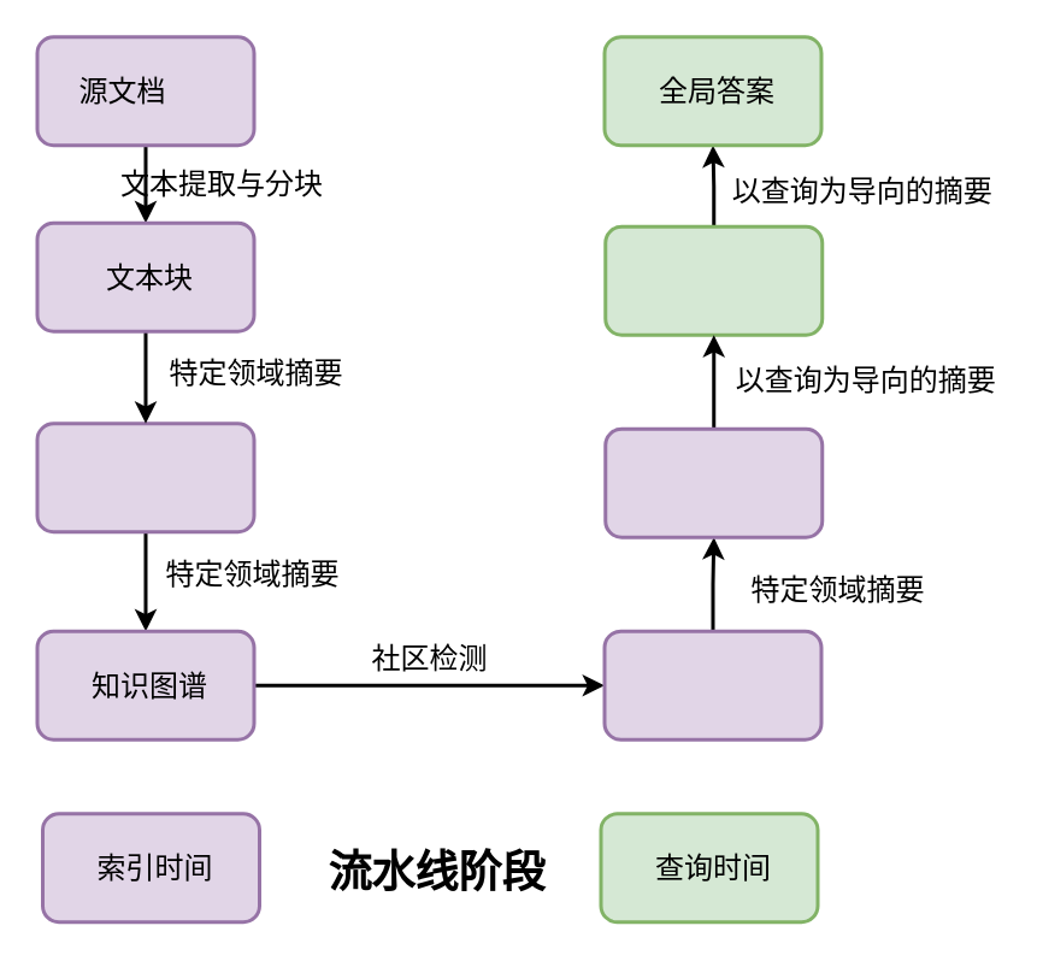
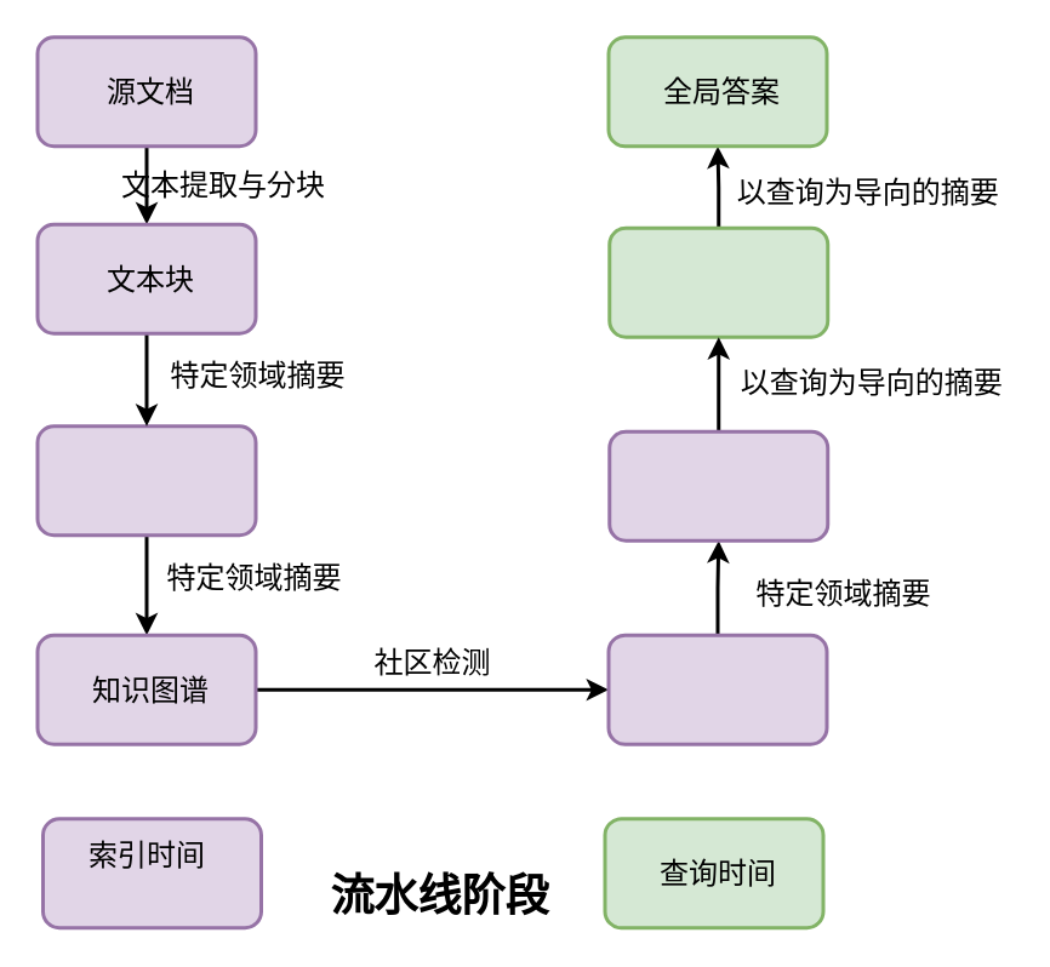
- <mxCell id="6" value="&lt;span style=&quot;font-size: 16px;&quot;&gt;源文档&lt;/span&gt;" style="text;html=1;align=center;verticalAlign=middle;whiteSpace=wrap;rounded=0;" vertex="1" parent="1"><mxGeometry x="22" y="35" width="91" height="30" as="geometry" /></mxCell>
+ <mxCell id="6" value="&lt;span style=&quot;font-size: 16px;&quot;&gt;源文档&lt;/span&gt;" style="text;html=1;align=center;verticalAlign=middle;whiteSpace=wrap;rounded=0;" vertex="1" parent="1"><mxGeometry x="37" y="35" width="91" height="30" as="geometry" /></mxCell>
- <mxCell id="25" value="&lt;span style=&quot;font-size: 16px;&quot;&gt;索引时间&lt;/span&gt;" style="text;html=1;align=center;verticalAlign=middle;whiteSpace=wrap;rounded=0;" vertex="1" parent="1"><mxGeometry x="40" y="465" width="91" height="30" as="geometry" /></mxCell>
+ <mxCell id="25" value="&lt;span style=&quot;font-size: 16px;&quot;&gt;索引时间&lt;/span&gt;" style="text;html=1;align=center;verticalAlign=middle;whiteSpace=wrap;rounded=0;" vertex="1" parent="1"><mxGeometry x="35" y="455" width="91" height="30" as="geometry" /></mxCell>
- <mxCell id="26" value="&lt;b&gt;&lt;font style=&quot;font-size: 24px;&quot;&gt;流水线阶段&lt;/font&gt;&lt;/b&gt;" style="text;html=1;align=center;verticalAlign=middle;whiteSpace=wrap;rounded=0;" vertex="1" parent="1"><mxGeometry x="166" y="468" width="151" height="30" as="geometry" /></mxCell>
+ <mxCell id="26" value="&lt;b&gt;&lt;font style=&quot;font-size: 24px;&quot;&gt;流水线阶段&lt;/font&gt;&lt;/b&gt;" style="text;html=1;align=center;verticalAlign=middle;whiteSpace=wrap;rounded=0;" vertex="1" parent="1"><mxGeometry x="166" y="478" width="151" height="30" as="geometry" /></mxCell>
